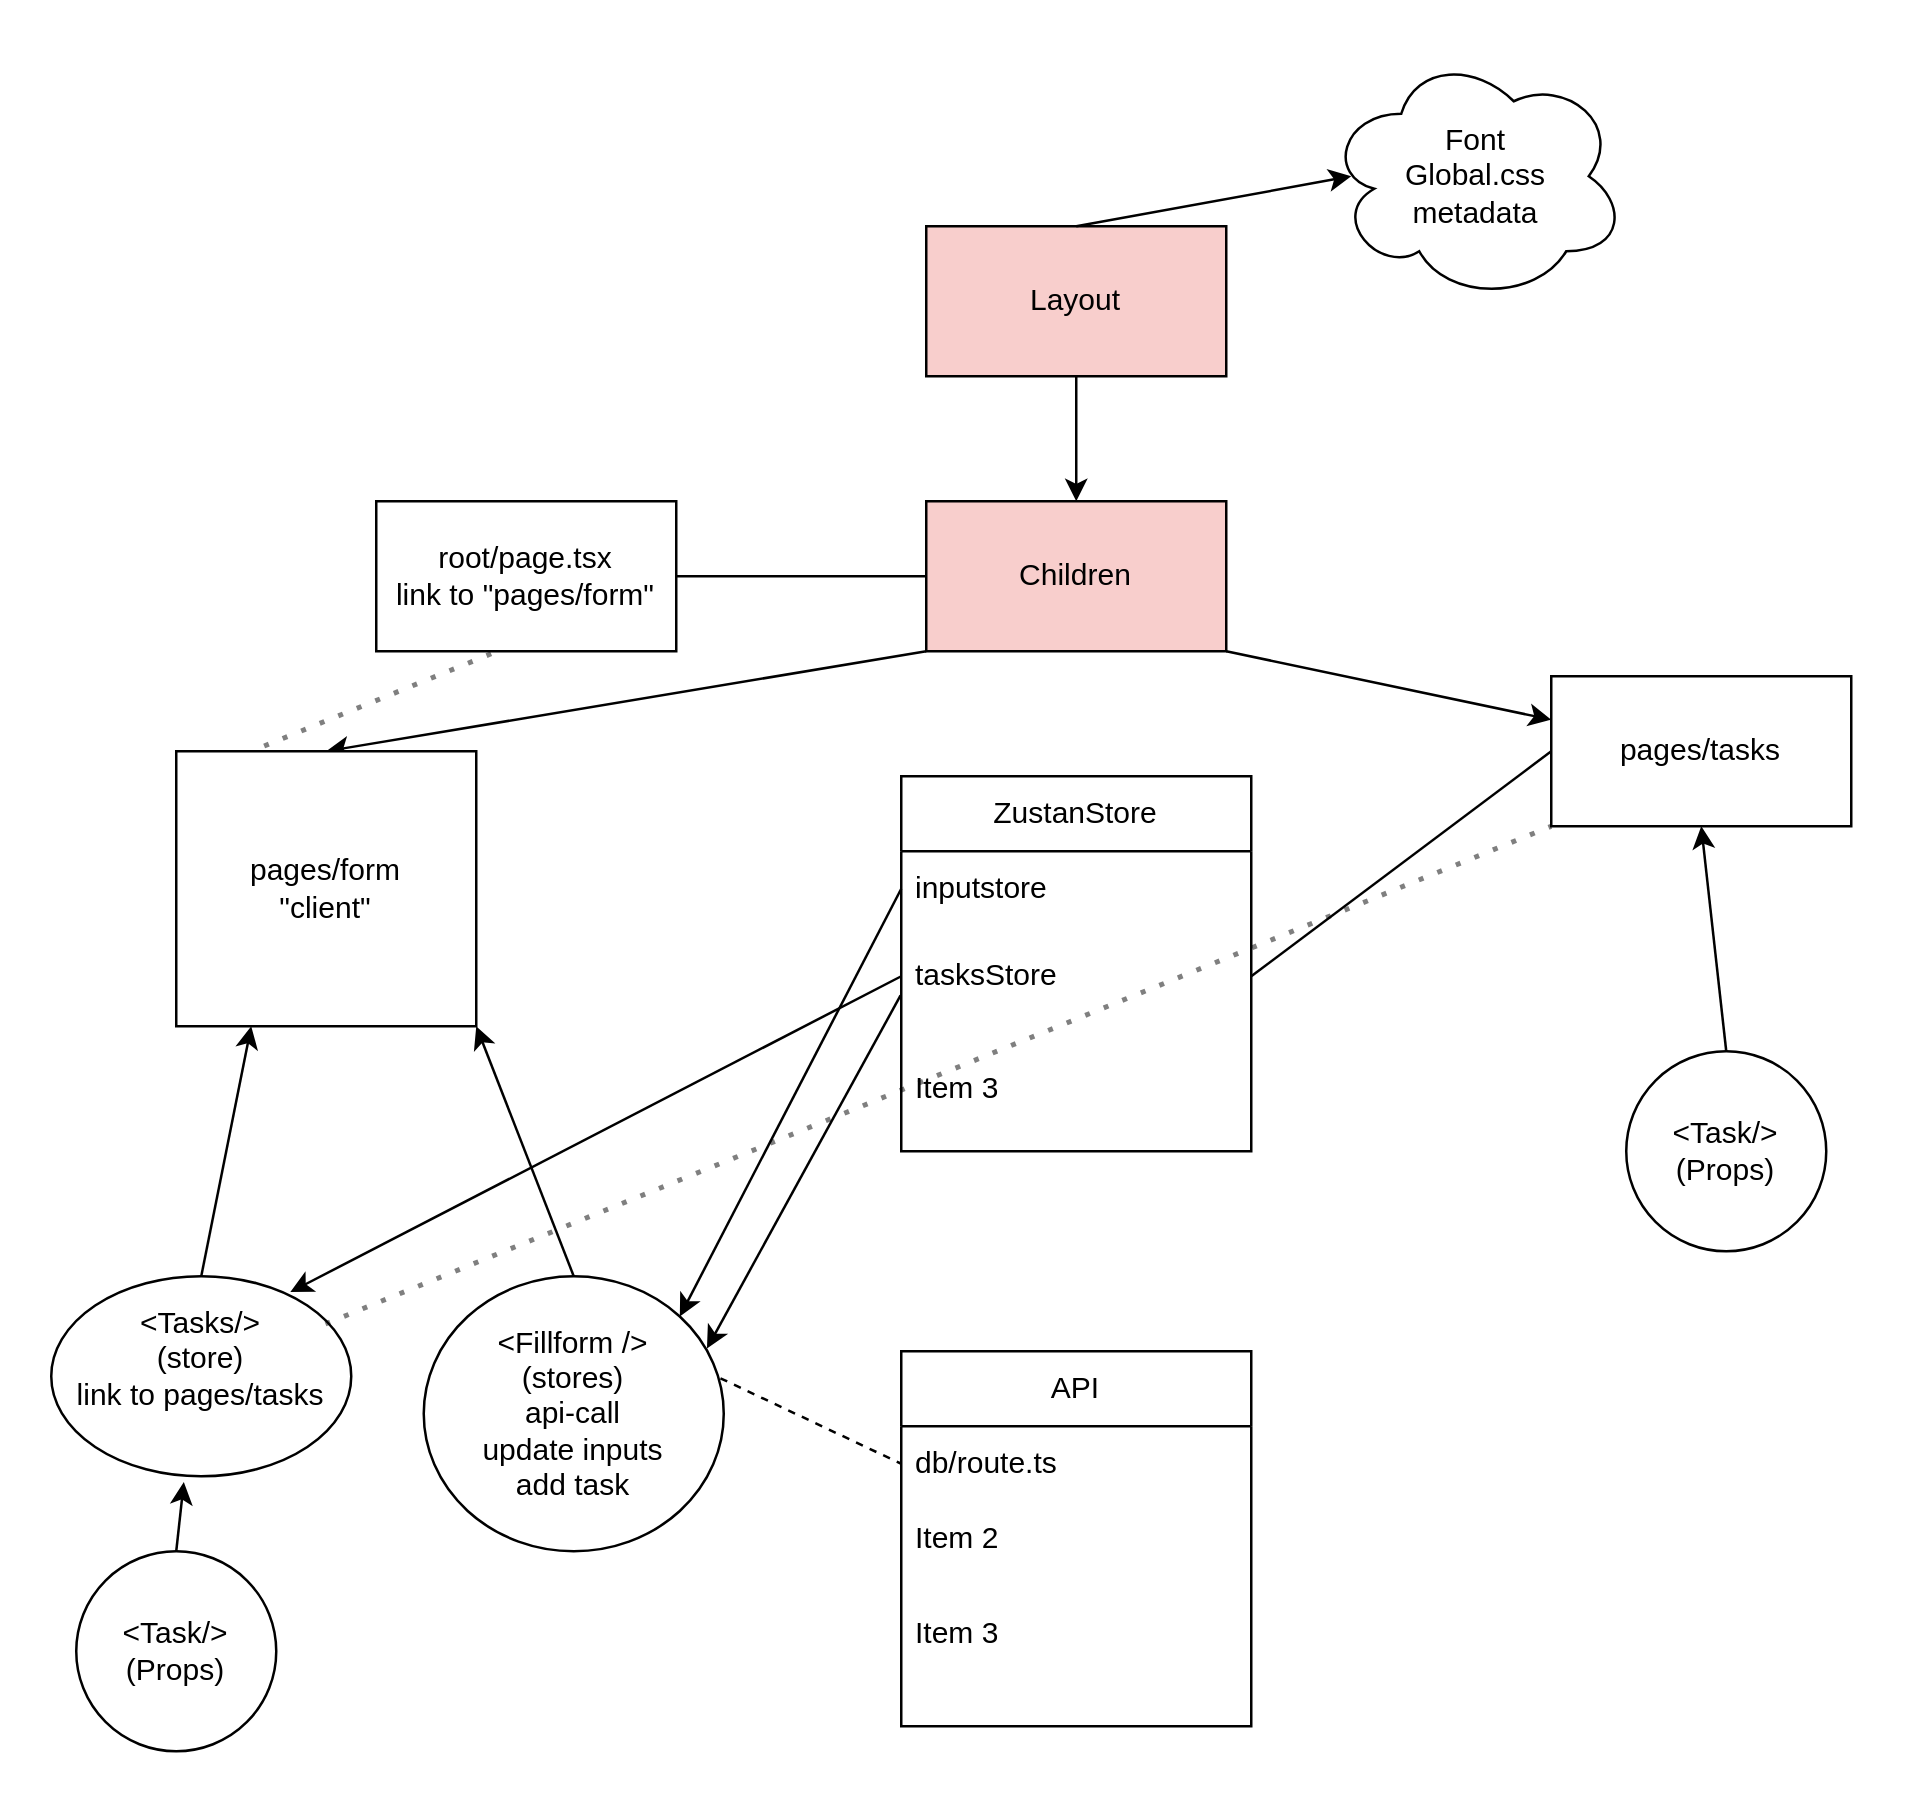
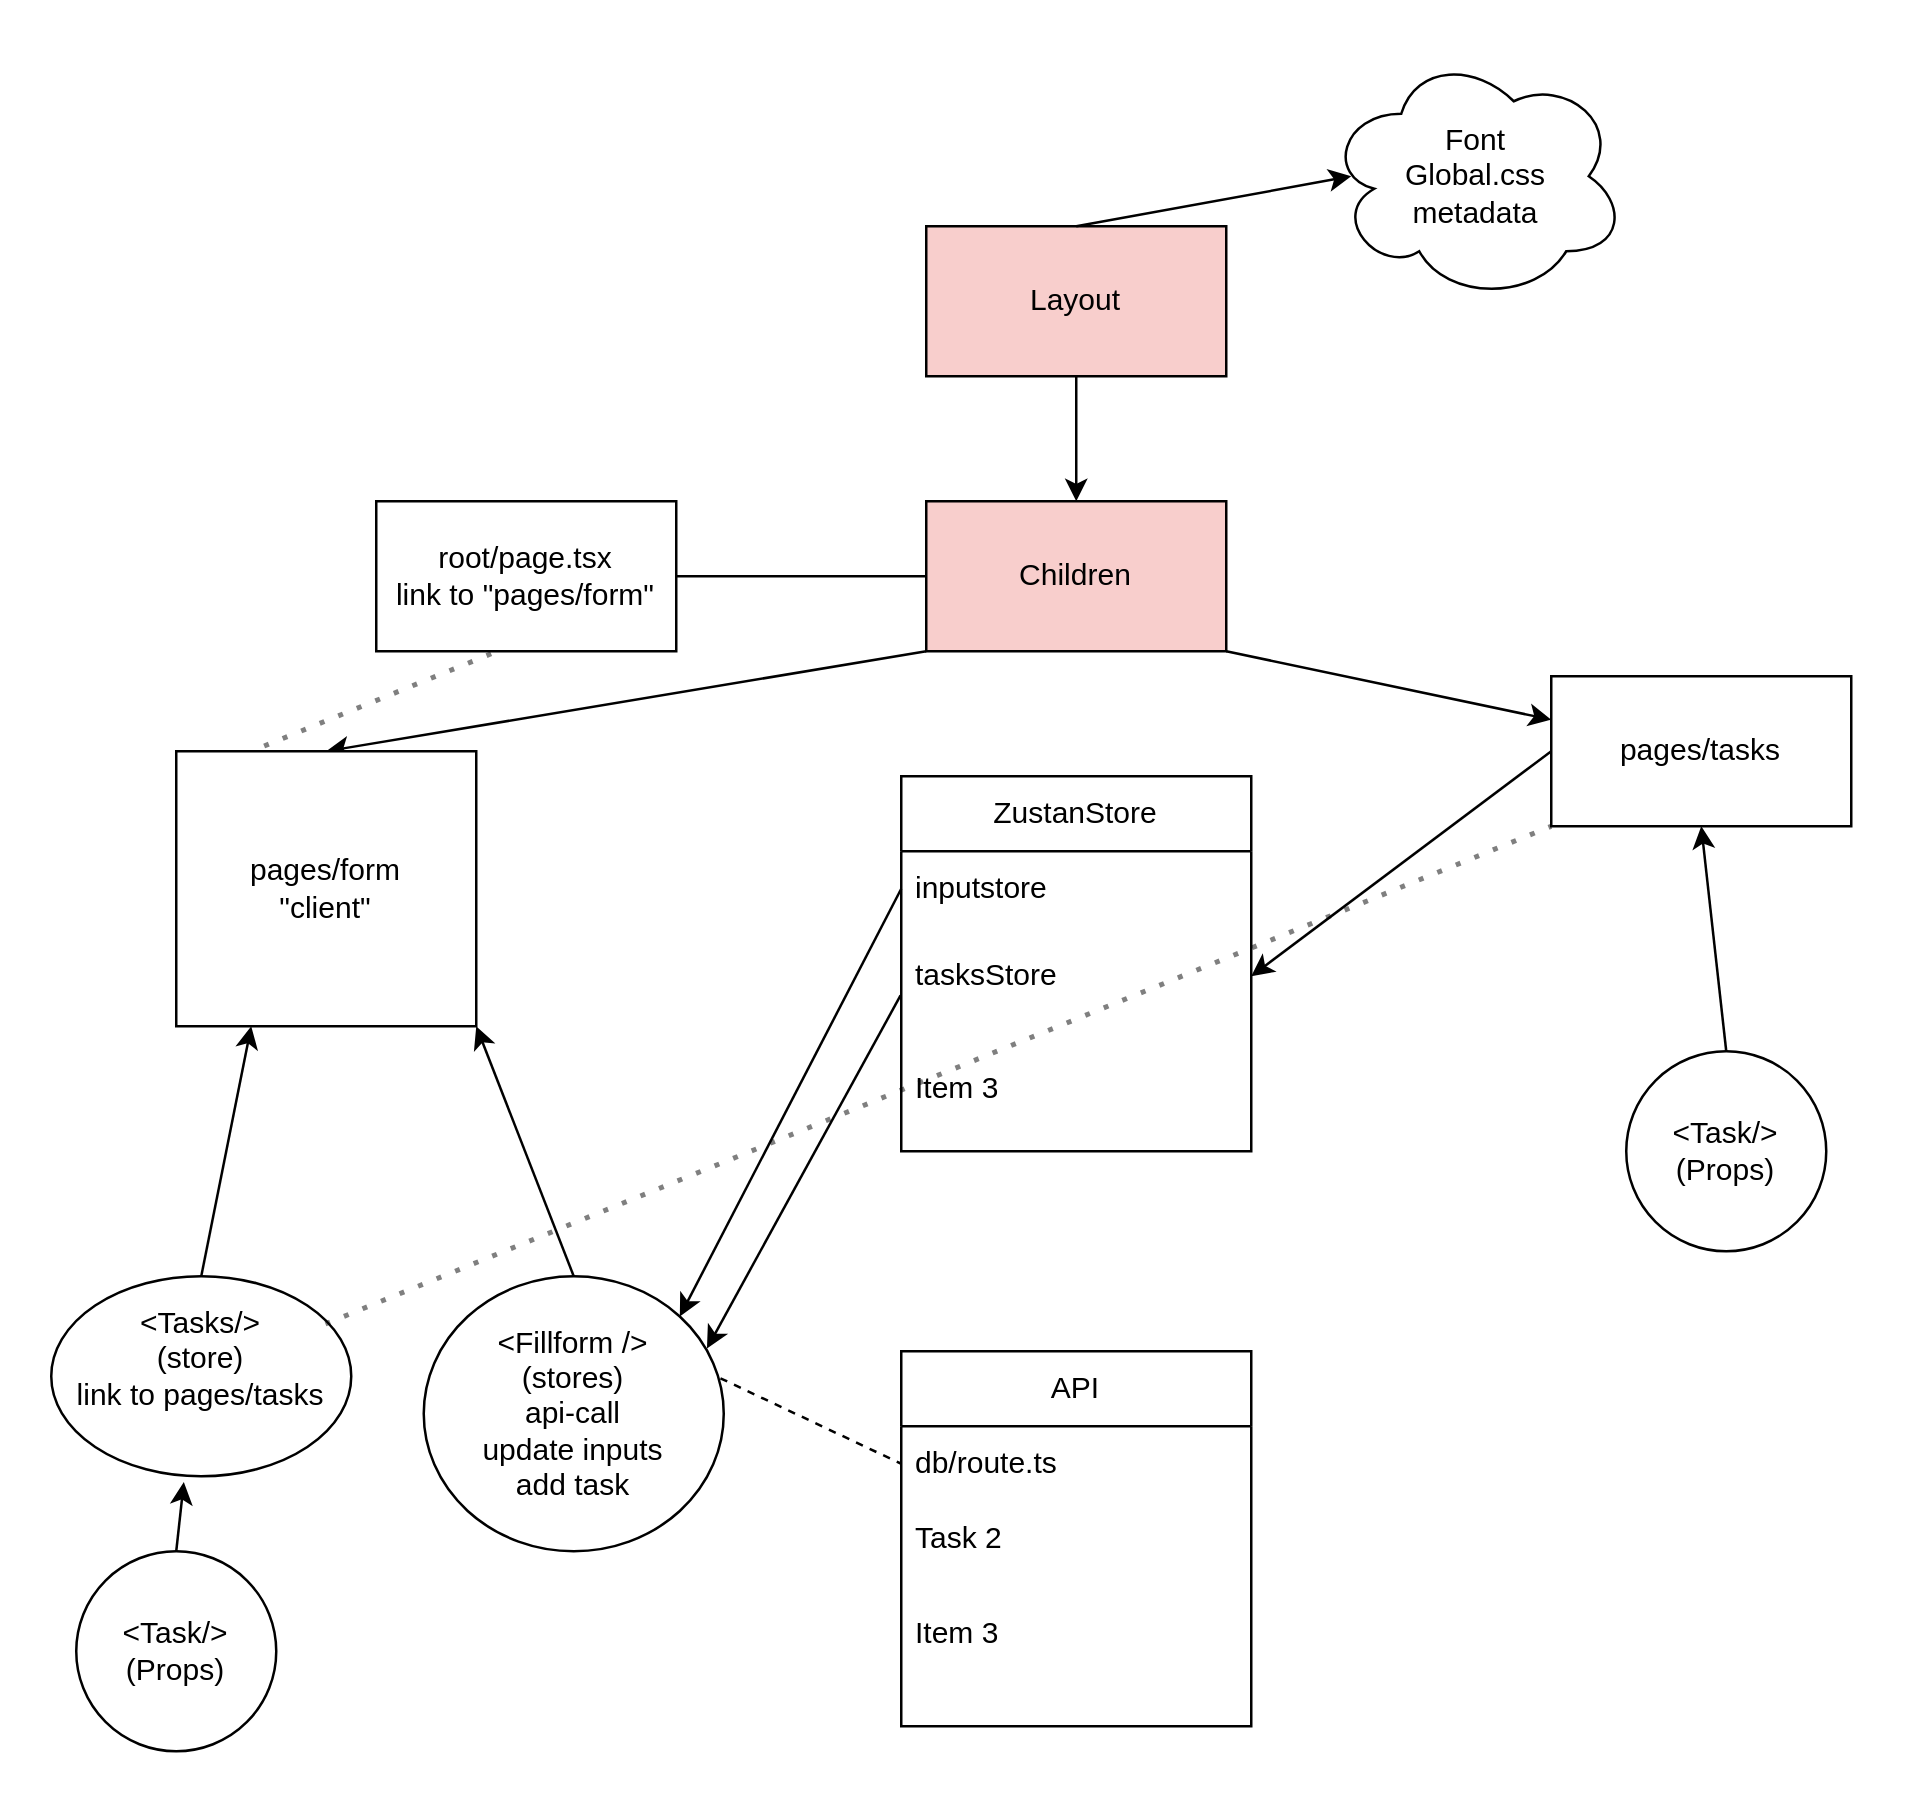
- <mxCell id="34" value="" style="endArrow=none;html=1;rounded=0;exitX=0;exitY=0.5;exitDx=0;exitDy=0;entryX=1;entryY=0.5;entryDx=0;entryDy=0;" edge="1" parent="1" source="13" target="23"><mxGeometry width="50" height="50" relative="1" as="geometry"><mxPoint x="380" y="420" as="sourcePoint" /><mxPoint x="430" y="370" as="targetPoint" /></mxGeometry></mxCell>
+ <mxCell id="34" value="" style="endArrow=classic;html=1;rounded=0;exitX=0;exitY=0.5;exitDx=0;exitDy=0;entryX=1;entryY=0.5;entryDx=0;entryDy=0;" edge="1" parent="1" source="13" target="23"><mxGeometry width="50" height="50" relative="1" as="geometry"><mxPoint x="380" y="420" as="sourcePoint" /><mxPoint x="430" y="370" as="targetPoint" /></mxGeometry></mxCell>
- <mxCell id="25" value="" style="endArrow=classic;html=1;rounded=0;exitX=0;exitY=0.5;exitDx=0;exitDy=0;entryX=0.797;entryY=0.079;entryDx=0;entryDy=0;entryPerimeter=0;" edge="1" parent="1" source="23" target="15"><mxGeometry width="50" height="50" relative="1" as="geometry"><mxPoint x="380" y="470" as="sourcePoint" /><mxPoint x="430" y="420" as="targetPoint" /></mxGeometry></mxCell>
- <mxCell id="30" value="Item 2" style="text;strokeColor=none;fillColor=none;align=left;verticalAlign=middle;spacingLeft=4;spacingRight=4;overflow=hidden;points=[[0,0.5],[1,0.5]];portConstraint=eastwest;rotatable=0;whiteSpace=wrap;html=1;" vertex="1" parent="28"><mxGeometry y="60" width="140" height="30" as="geometry" /></mxCell>
+ <mxCell id="30" value="Task 2" style="text;strokeColor=none;fillColor=none;align=left;verticalAlign=middle;spacingLeft=4;spacingRight=4;overflow=hidden;points=[[0,0.5],[1,0.5]];portConstraint=eastwest;rotatable=0;whiteSpace=wrap;html=1;" vertex="1" parent="28"><mxGeometry y="60" width="140" height="30" as="geometry" /></mxCell>
